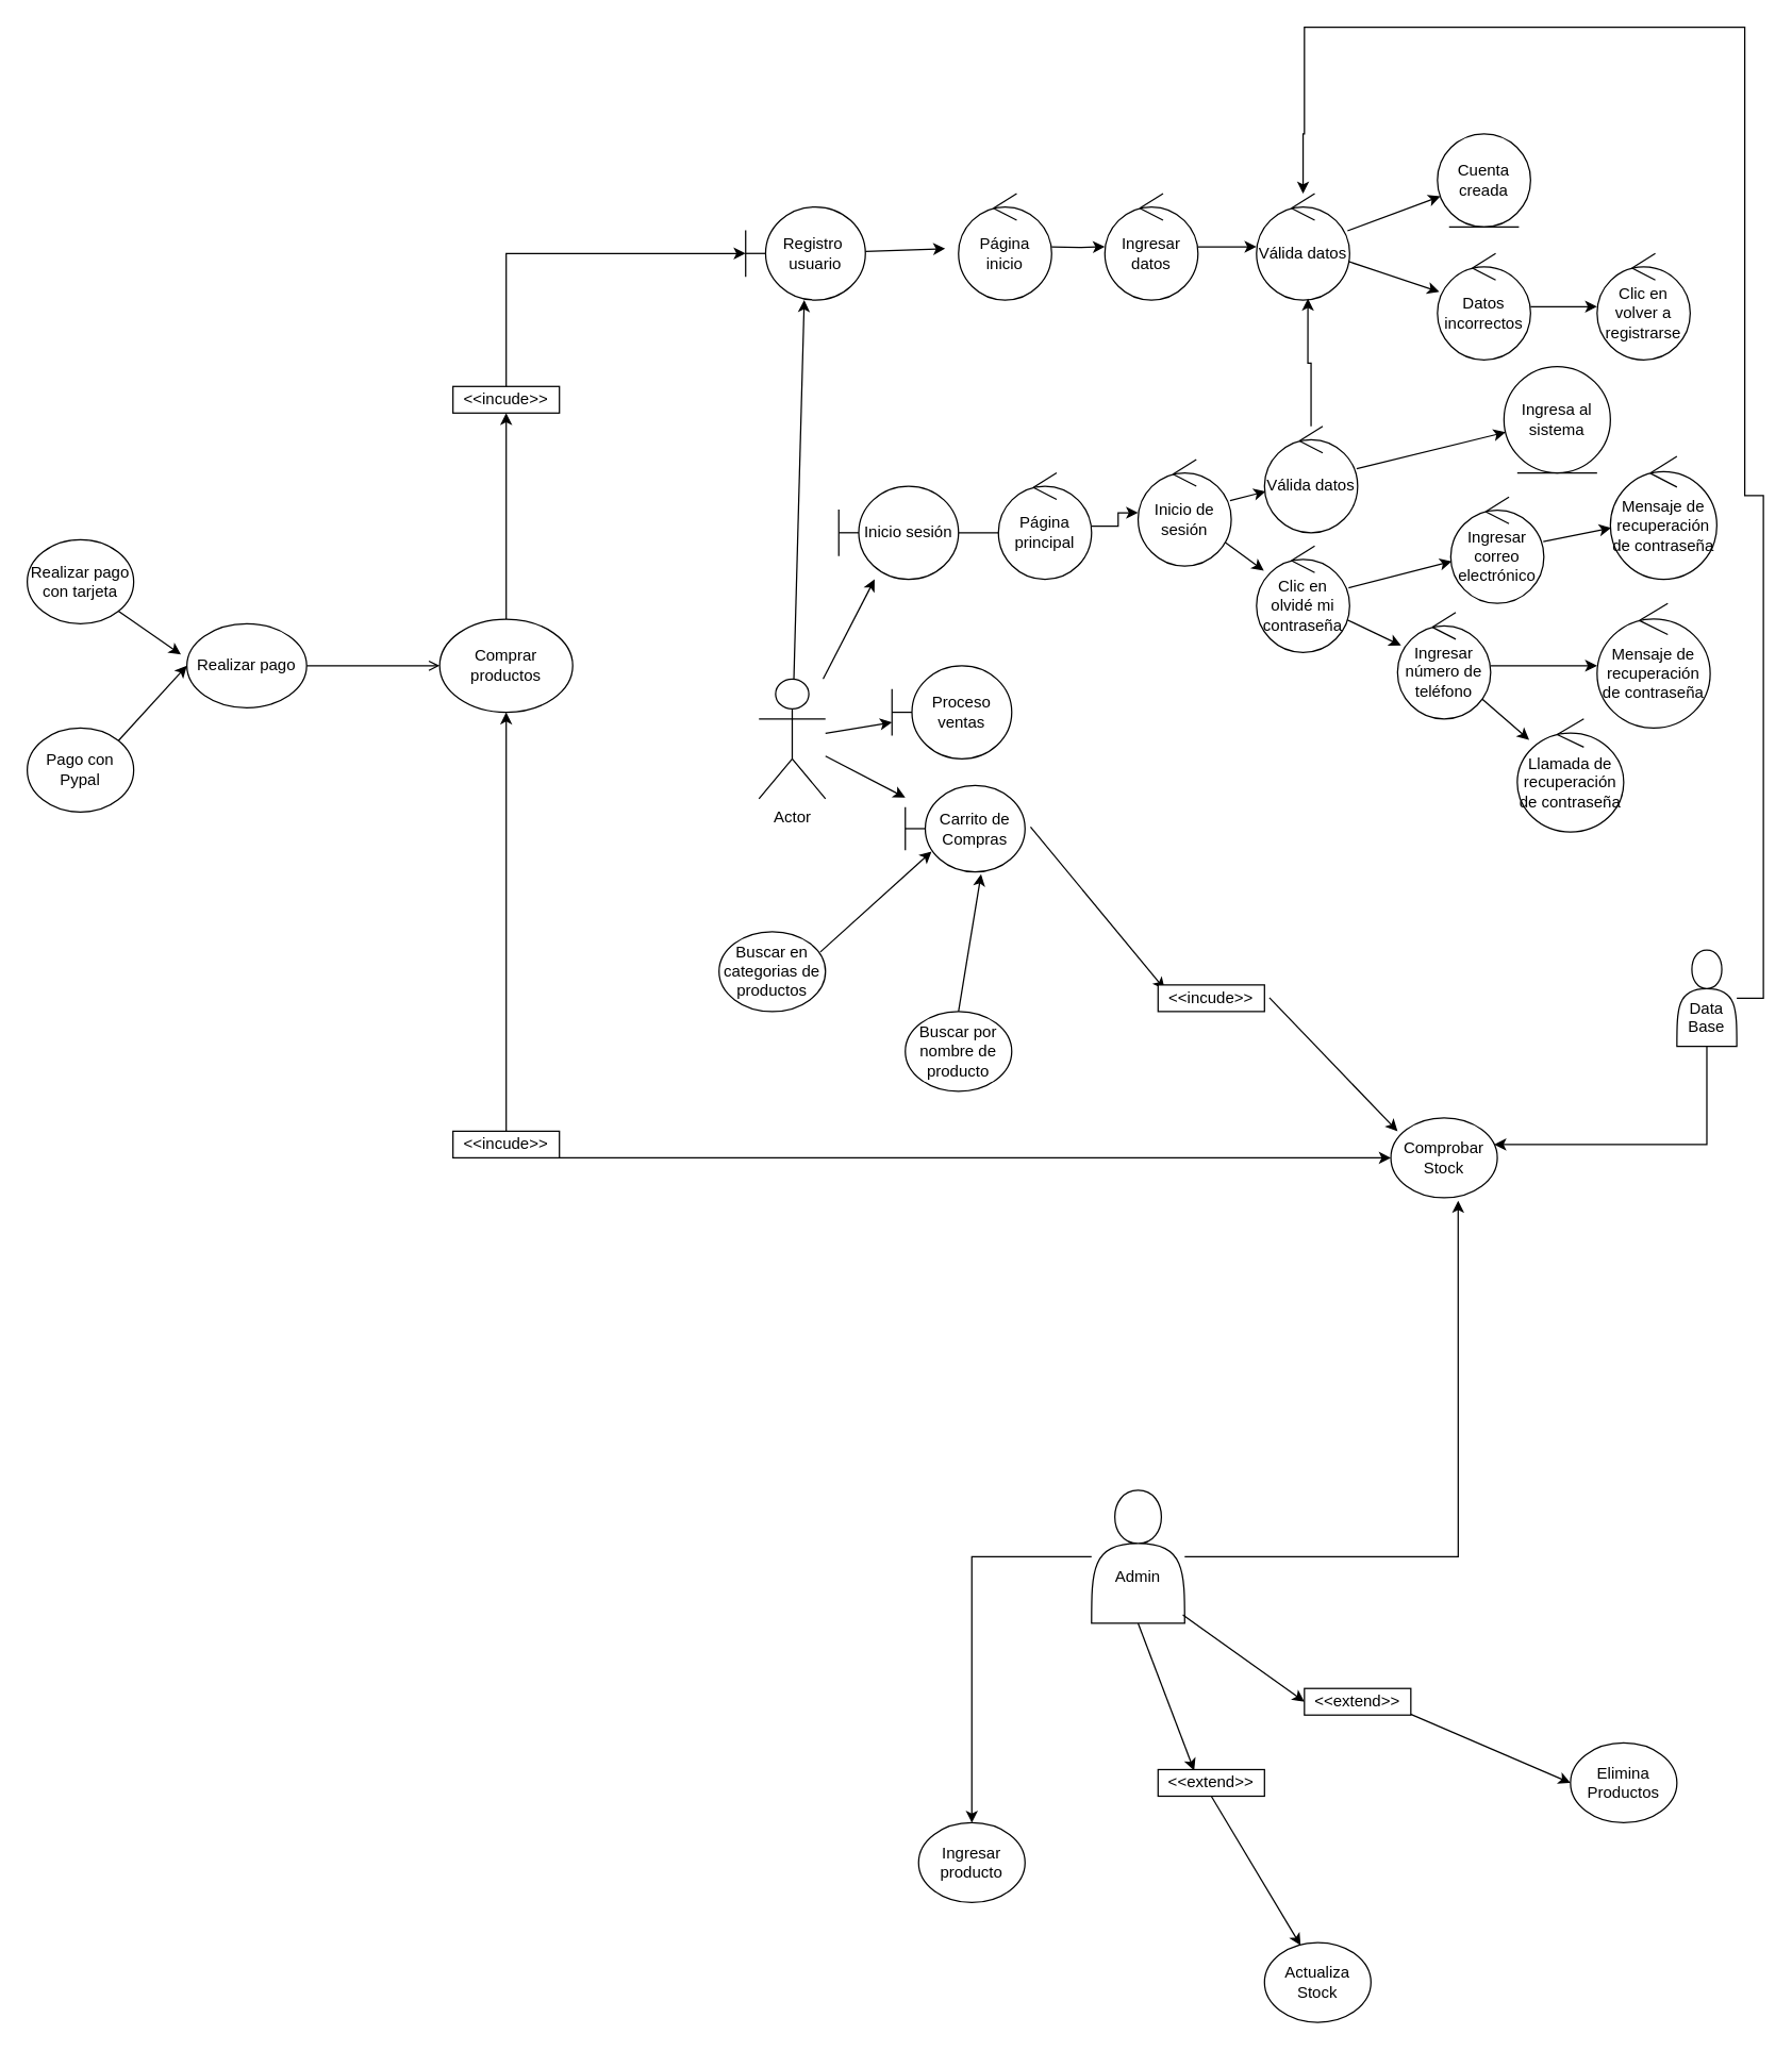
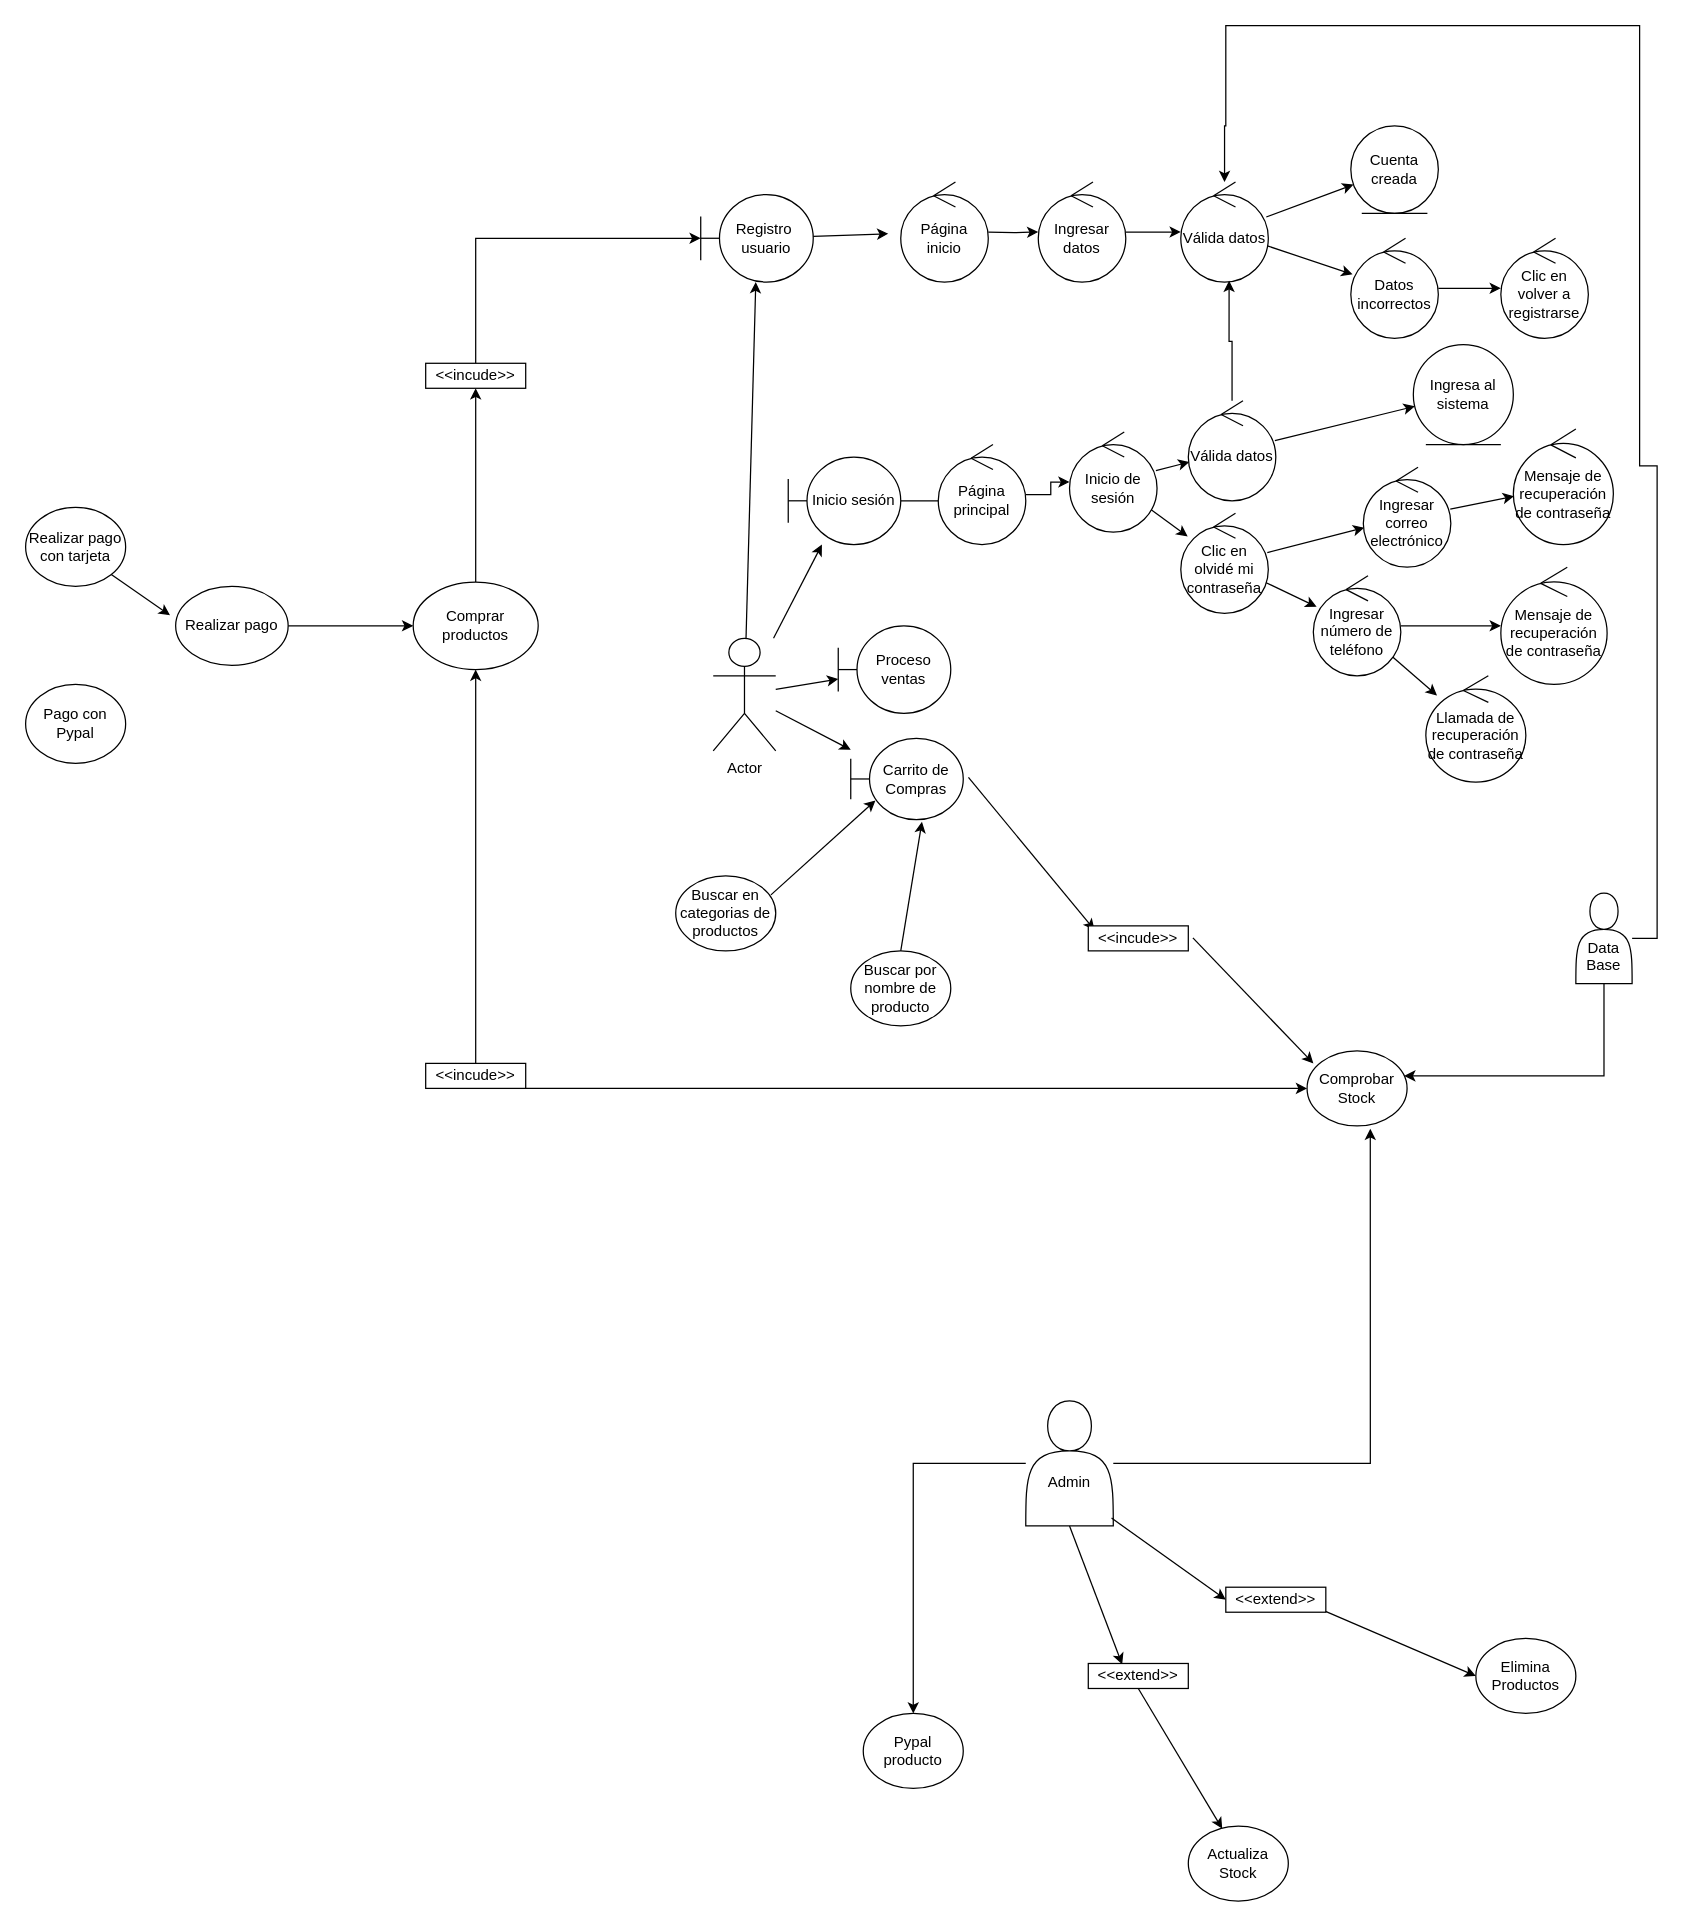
- <mxCell id="62" style="edgeStyle=orthogonalEdgeStyle;rounded=0;orthogonalLoop=1;jettySize=auto;html=1;entryX=0;entryY=0.5;entryDx=0;entryDy=0;endArrow=open;" edge="1" parent="1" source="63" target="56"><mxGeometry relative="1" as="geometry" /></mxCell>
+ <mxCell id="62" style="edgeStyle=orthogonalEdgeStyle;rounded=0;orthogonalLoop=1;jettySize=auto;html=1;entryX=0;entryY=0.5;entryDx=0;entryDy=0;" edge="1" parent="1" source="63" target="56"><mxGeometry relative="1" as="geometry" /></mxCell>
- <mxCell id="66" value="" style="endArrow=classic;html=1;rounded=0;entryX=0;entryY=0.5;entryDx=0;entryDy=0;exitX=1;exitY=0;exitDx=0;exitDy=0;" edge="1" parent="1" source="64" target="63"><mxGeometry width="50" height="50" relative="1" as="geometry"><mxPoint x="840" y="570" as="sourcePoint" /><mxPoint x="850" y="380" as="targetPoint" /></mxGeometry></mxCell>
- <mxCell id="71" value="Ingresar producto" style="ellipse;whiteSpace=wrap;html=1;" vertex="1" parent="1"><mxGeometry x="690" y="1370" width="80" height="60" as="geometry" /></mxCell>
+ <mxCell id="71" value="Pypal producto" style="ellipse;whiteSpace=wrap;html=1;" vertex="1" parent="1"><mxGeometry x="690" y="1370" width="80" height="60" as="geometry" /></mxCell>
